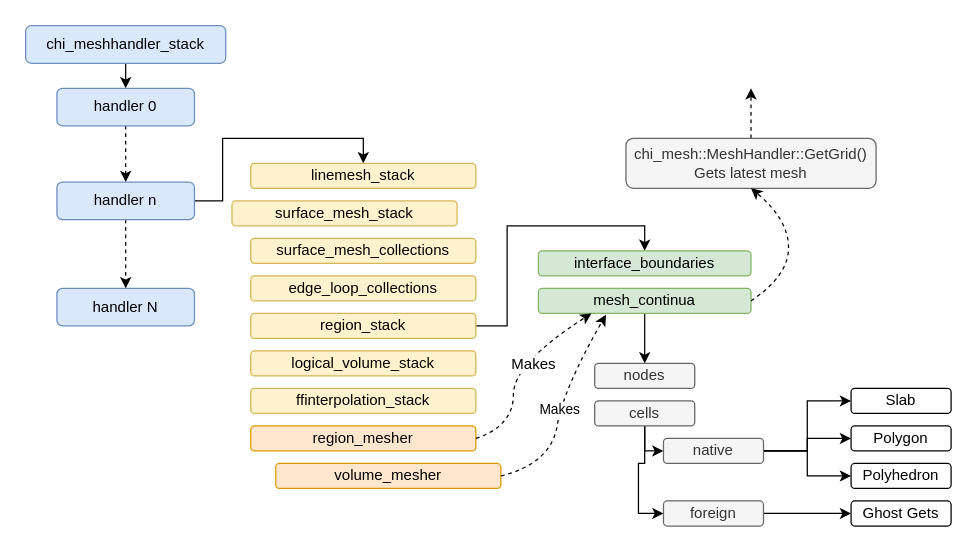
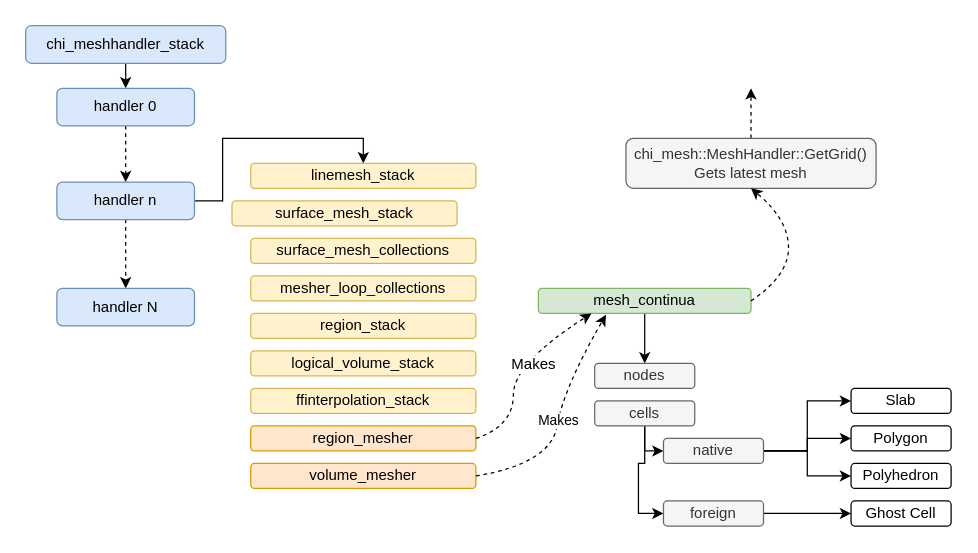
- <mxCell id="5" style="edgeStyle=orthogonalEdgeStyle;rounded=0;orthogonalLoop=1;jettySize=auto;html=1;exitX=1;exitY=0.5;exitDx=0;exitDy=0;entryX=0.5;entryY=0;entryDx=0;entryDy=0;" parent="1" source="6" target="20" edge="1"><mxGeometry relative="1" as="geometry" /></mxCell>
- <mxCell id="20" value="interface_boundaries" style="rounded=1;whiteSpace=wrap;html=1;align=center;fillColor=#d5e8d4;strokeColor=#82b366;" parent="1" vertex="1"><mxGeometry x="430" y="200" width="170" height="20" as="geometry" /></mxCell>
- <mxCell id="9" value="edge_loop_collections" style="rounded=1;whiteSpace=wrap;html=1;align=center;fillColor=#fff2cc;strokeColor=#d6b656;" parent="1" vertex="1"><mxGeometry x="200" y="220" width="180" height="20" as="geometry" /></mxCell>
+ <mxCell id="9" value="mesher_loop_collections" style="rounded=1;whiteSpace=wrap;html=1;align=center;fillColor=#fff2cc;strokeColor=#d6b656;" parent="1" vertex="1"><mxGeometry x="200" y="220" width="180" height="20" as="geometry" /></mxCell>
- <mxCell id="13" value="volume_mesher" style="rounded=1;whiteSpace=wrap;html=1;align=center;fillColor=#ffe6cc;strokeColor=#d79b00;" parent="1" vertex="1"><mxGeometry x="220" y="370" width="180" height="20" as="geometry" /></mxCell>
+ <mxCell id="13" value="volume_mesher" style="rounded=1;whiteSpace=wrap;html=1;align=center;fillColor=#ffe6cc;strokeColor=#d79b00;" parent="1" vertex="1"><mxGeometry x="200" y="370" width="180" height="20" as="geometry" /></mxCell>
- <mxCell id="42" value="Ghost Gets" style="rounded=1;whiteSpace=wrap;html=1;align=center;" vertex="1" parent="1"><mxGeometry x="680" y="400" width="80" height="20" as="geometry" /></mxCell>
+ <mxCell id="42" value="Ghost Cell" style="rounded=1;whiteSpace=wrap;html=1;align=center;" vertex="1" parent="1"><mxGeometry x="680" y="400" width="80" height="20" as="geometry" /></mxCell>
